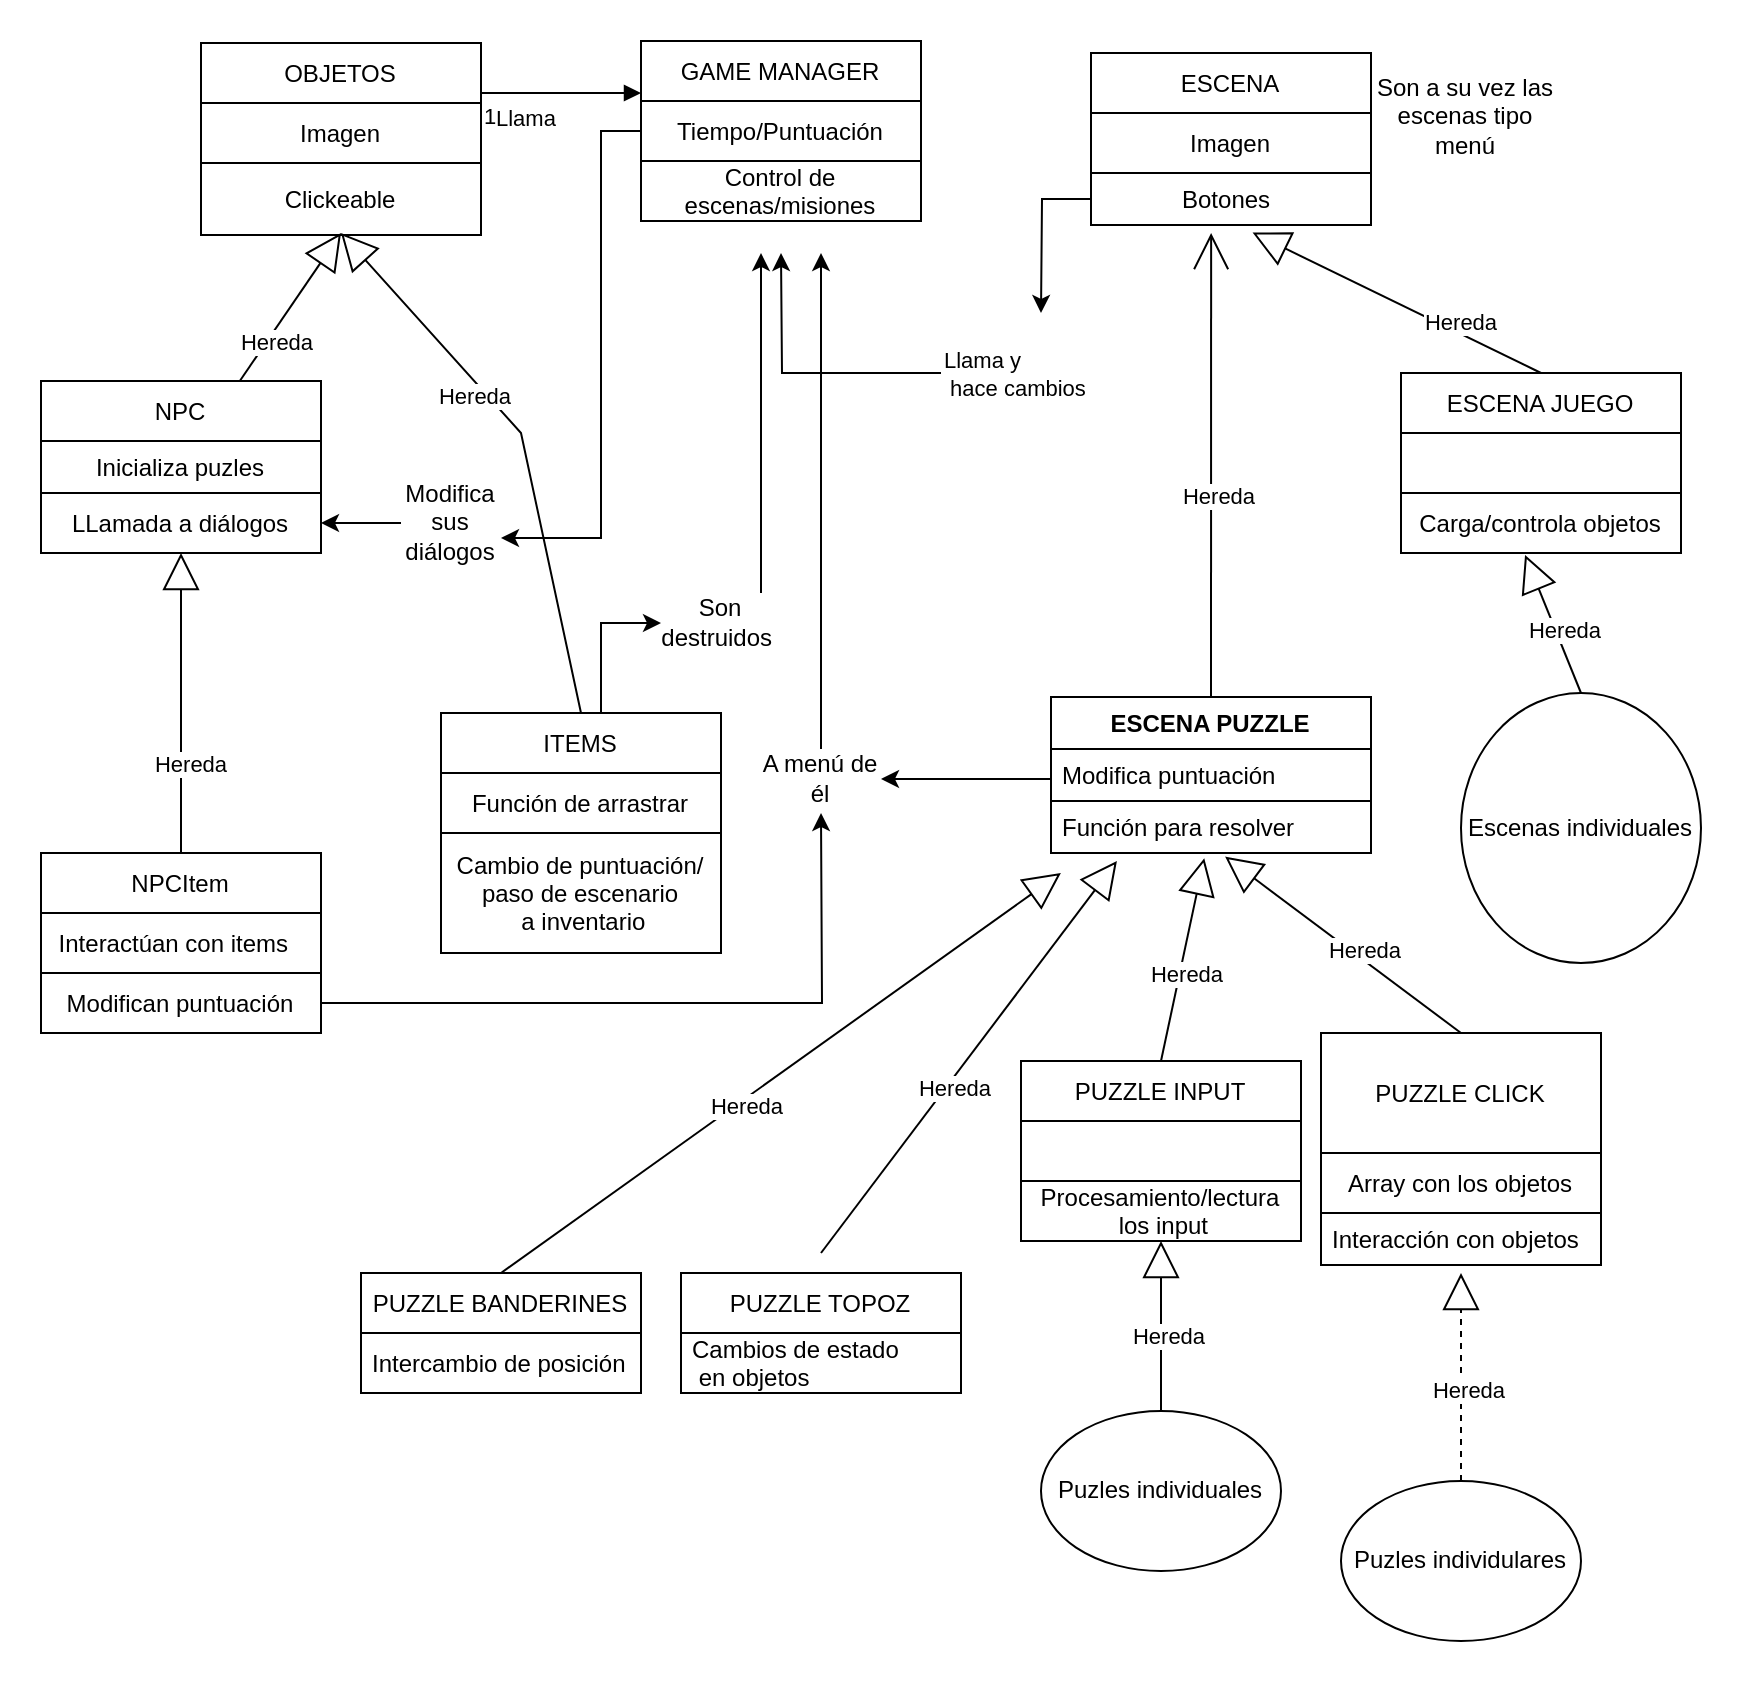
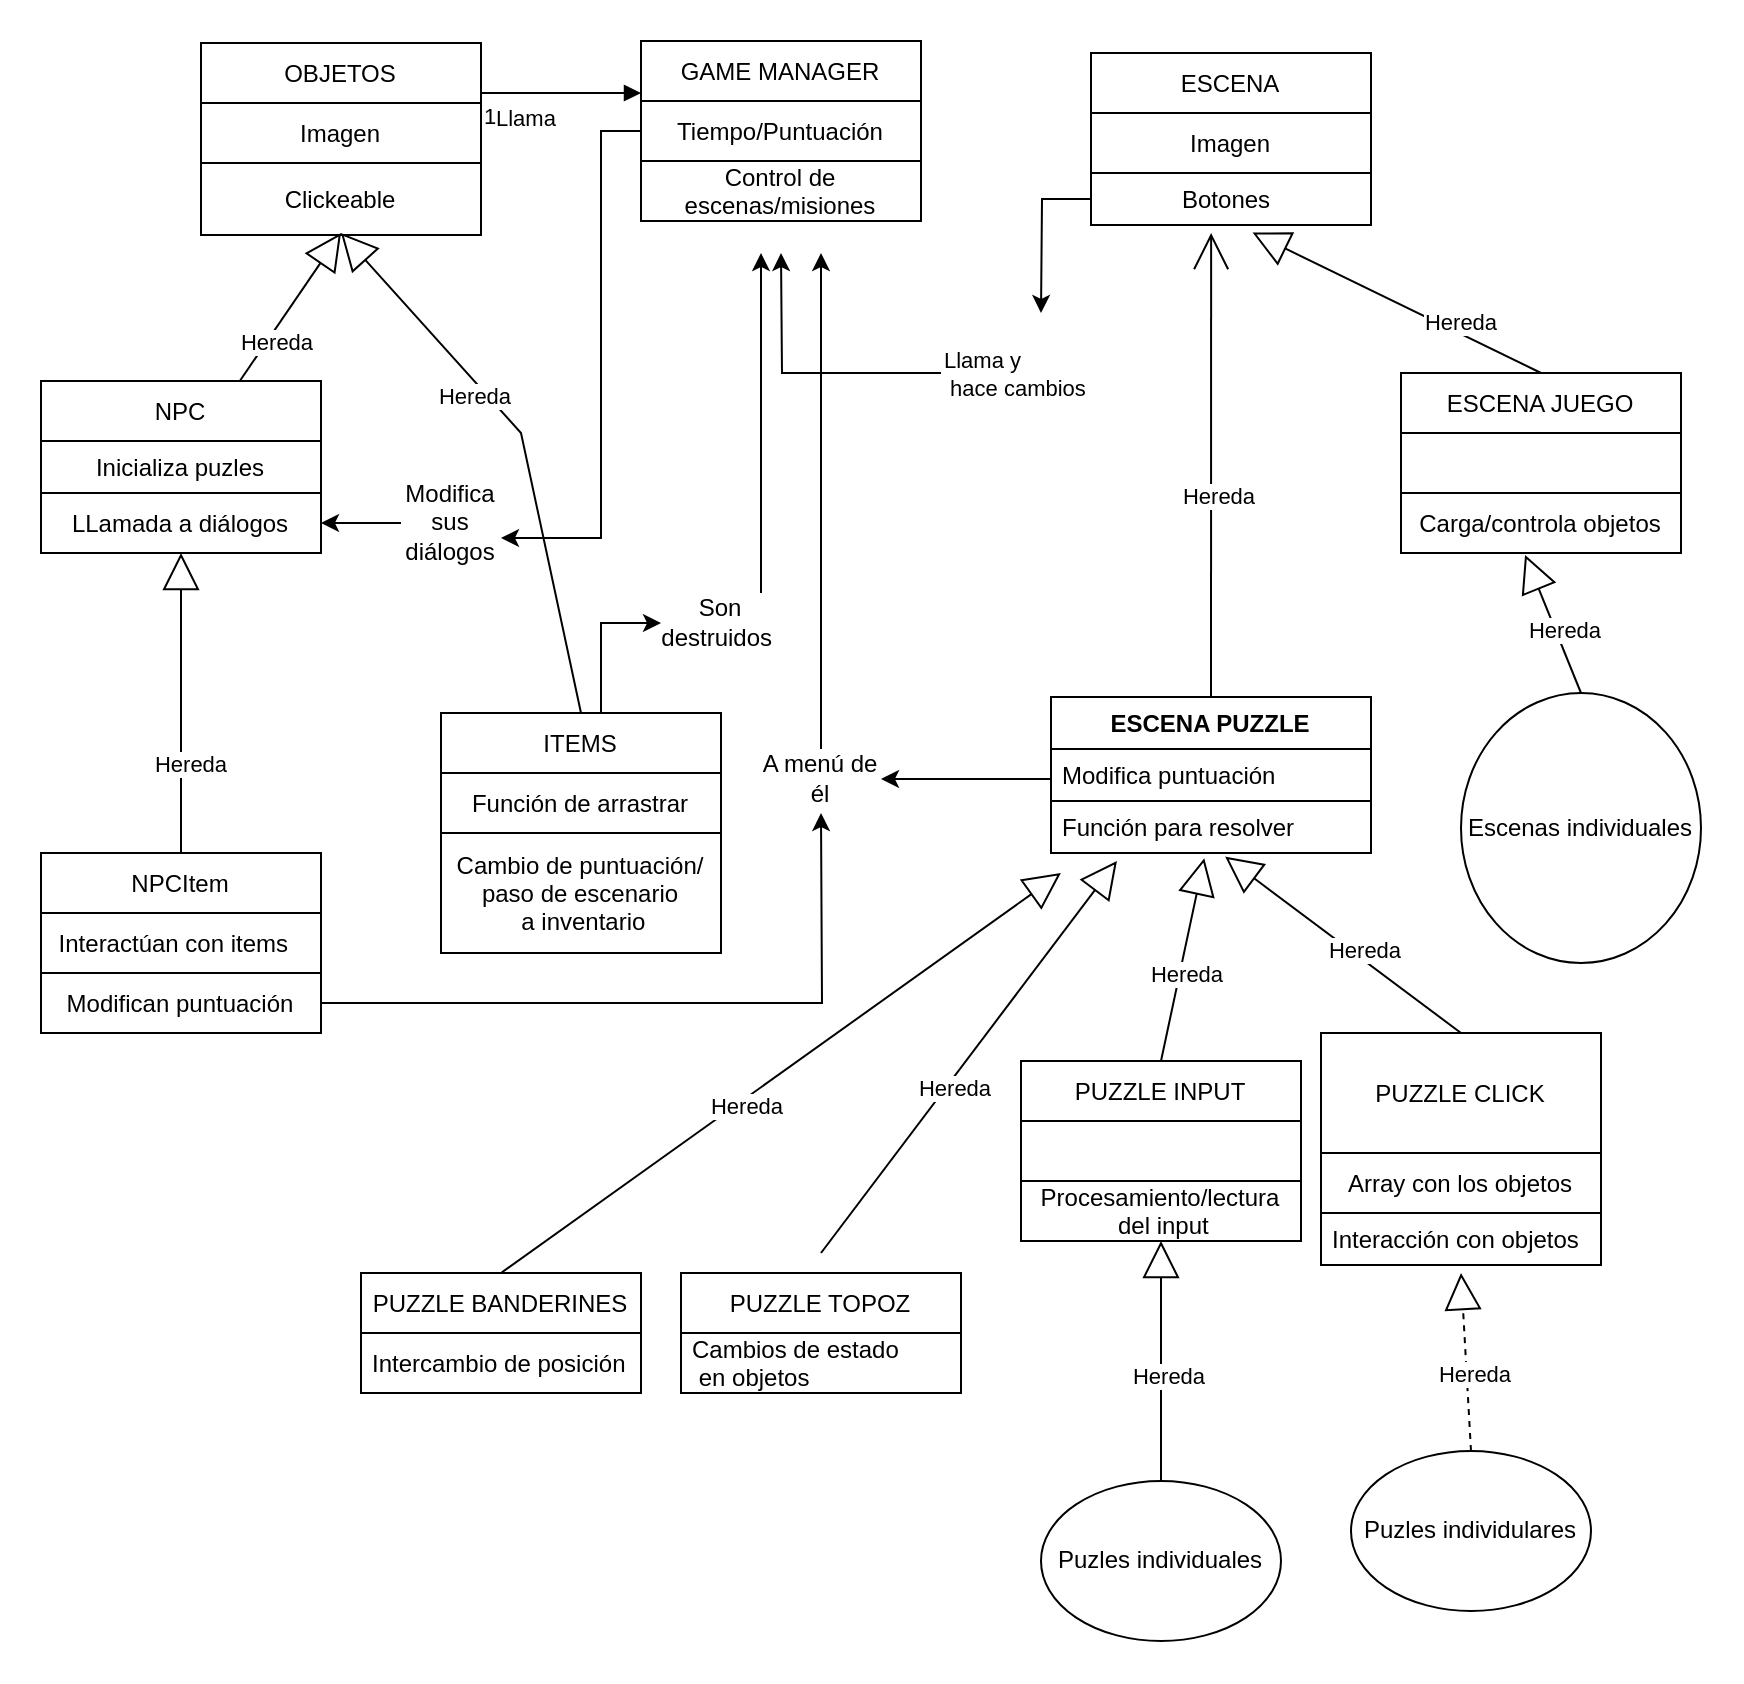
- <mxCell id="52" value="Son a su vez las escenas tipo menú" style="text;html=1;strokeColor=none;fillColor=none;align=center;verticalAlign=middle;whiteSpace=wrap;rounded=0;" vertex="1" parent="1"><mxGeometry x="685" y="25" width="95" height="66" as="geometry" /></mxCell>
- <mxCell id="21" value="Procesamiento/lectura&#10; los input" style="text;strokeColor=none;fillColor=none;align=center;verticalAlign=middle;spacingLeft=4;spacingRight=4;overflow=hidden;points=[[0,0.5],[1,0.5]];portConstraint=eastwest;rotatable=0;" parent="19" vertex="1"><mxGeometry y="60" width="140" height="30" as="geometry" /></mxCell>
+ <mxCell id="21" value="Procesamiento/lectura&#10; del input" style="text;strokeColor=none;fillColor=none;align=center;verticalAlign=middle;spacingLeft=4;spacingRight=4;overflow=hidden;points=[[0,0.5],[1,0.5]];portConstraint=eastwest;rotatable=0;" parent="19" vertex="1"><mxGeometry y="60" width="140" height="30" as="geometry" /></mxCell>
- <mxCell id="48" value="Puzles individuales" style="ellipse;whiteSpace=wrap;html=1;align=center;" vertex="1" parent="1"><mxGeometry x="520" y="705" width="120" height="80" as="geometry" /></mxCell>
+ <mxCell id="48" value="Puzles individuales" style="ellipse;whiteSpace=wrap;html=1;align=center;" vertex="1" parent="1"><mxGeometry x="520" y="740" width="120" height="80" as="geometry" /></mxCell>
- <mxCell id="46" value="Puzles individulares" style="ellipse;whiteSpace=wrap;html=1;align=center;" vertex="1" parent="1"><mxGeometry x="670" y="740" width="120" height="80" as="geometry" /></mxCell>
+ <mxCell id="46" value="Puzles individulares" style="ellipse;whiteSpace=wrap;html=1;align=center;" vertex="1" parent="1"><mxGeometry x="675" y="725" width="120" height="80" as="geometry" /></mxCell>
